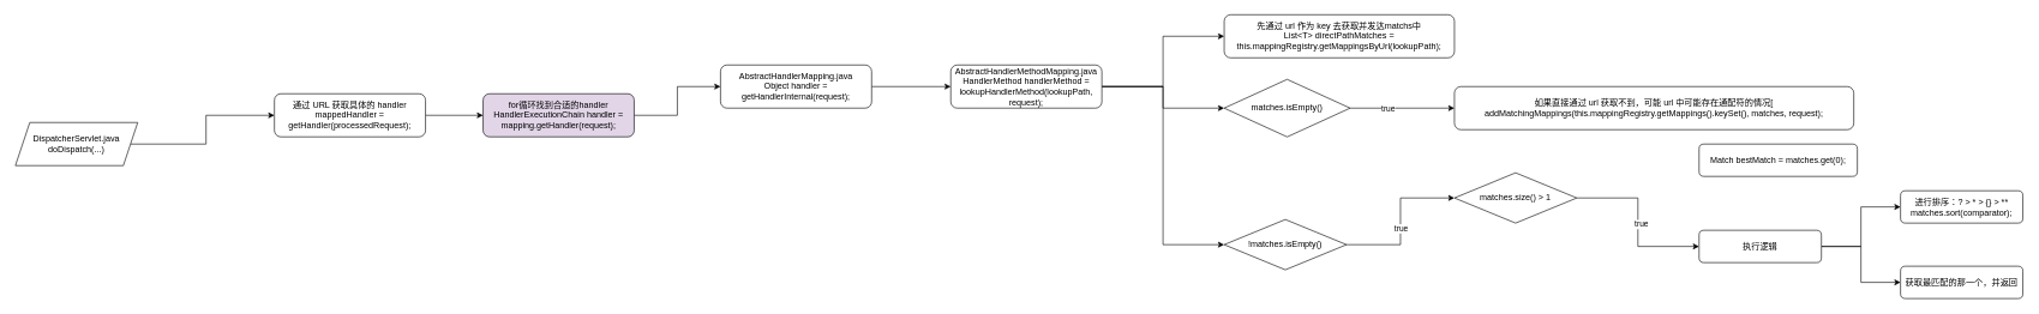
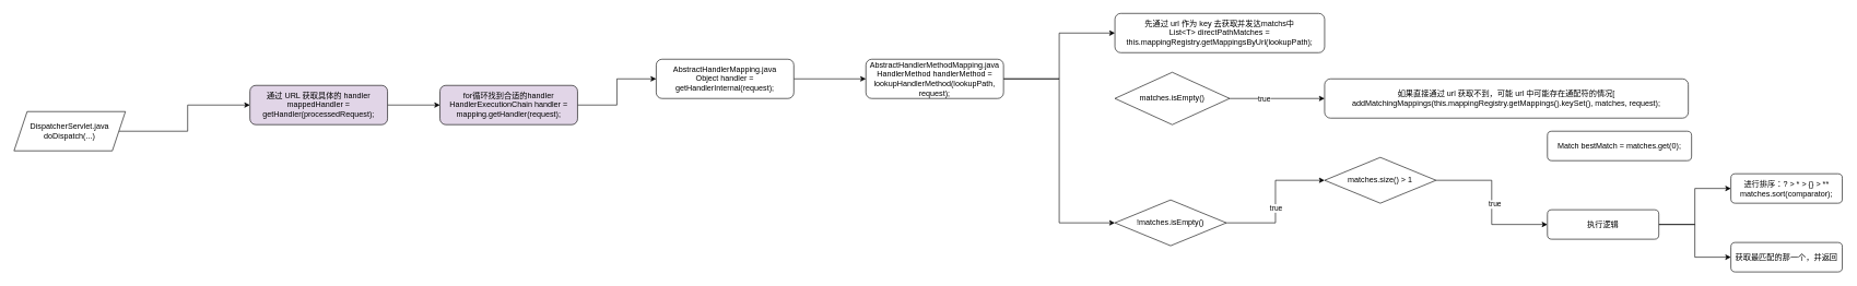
- <mxCell id="11" style="edgeStyle=orthogonalEdgeStyle;rounded=0;orthogonalLoop=1;jettySize=auto;html=1;exitX=1;exitY=0.5;exitDx=0;exitDy=0;entryX=0;entryY=0.5;entryDx=0;entryDy=0;" edge="1" parent="1" source="13" target="21"><mxGeometry relative="1" as="geometry" /></mxCell>
- <mxCell id="5" value="通过 URL 获取具体的 handler&lt;br&gt;mappedHandler = getHandler(processedRequest);" style="rounded=1;whiteSpace=wrap;html=1;" vertex="1" parent="1"><mxGeometry x="380" y="130" width="210" height="60" as="geometry" /></mxCell>
+ <mxCell id="5" value="通过 URL 获取具体的 handler&lt;br&gt;mappedHandler = getHandler(processedRequest);" style="rounded=1;whiteSpace=wrap;html=1;fillColor=#e1d5e7;" vertex="1" parent="1"><mxGeometry x="380" y="130" width="210" height="60" as="geometry" /></mxCell>
